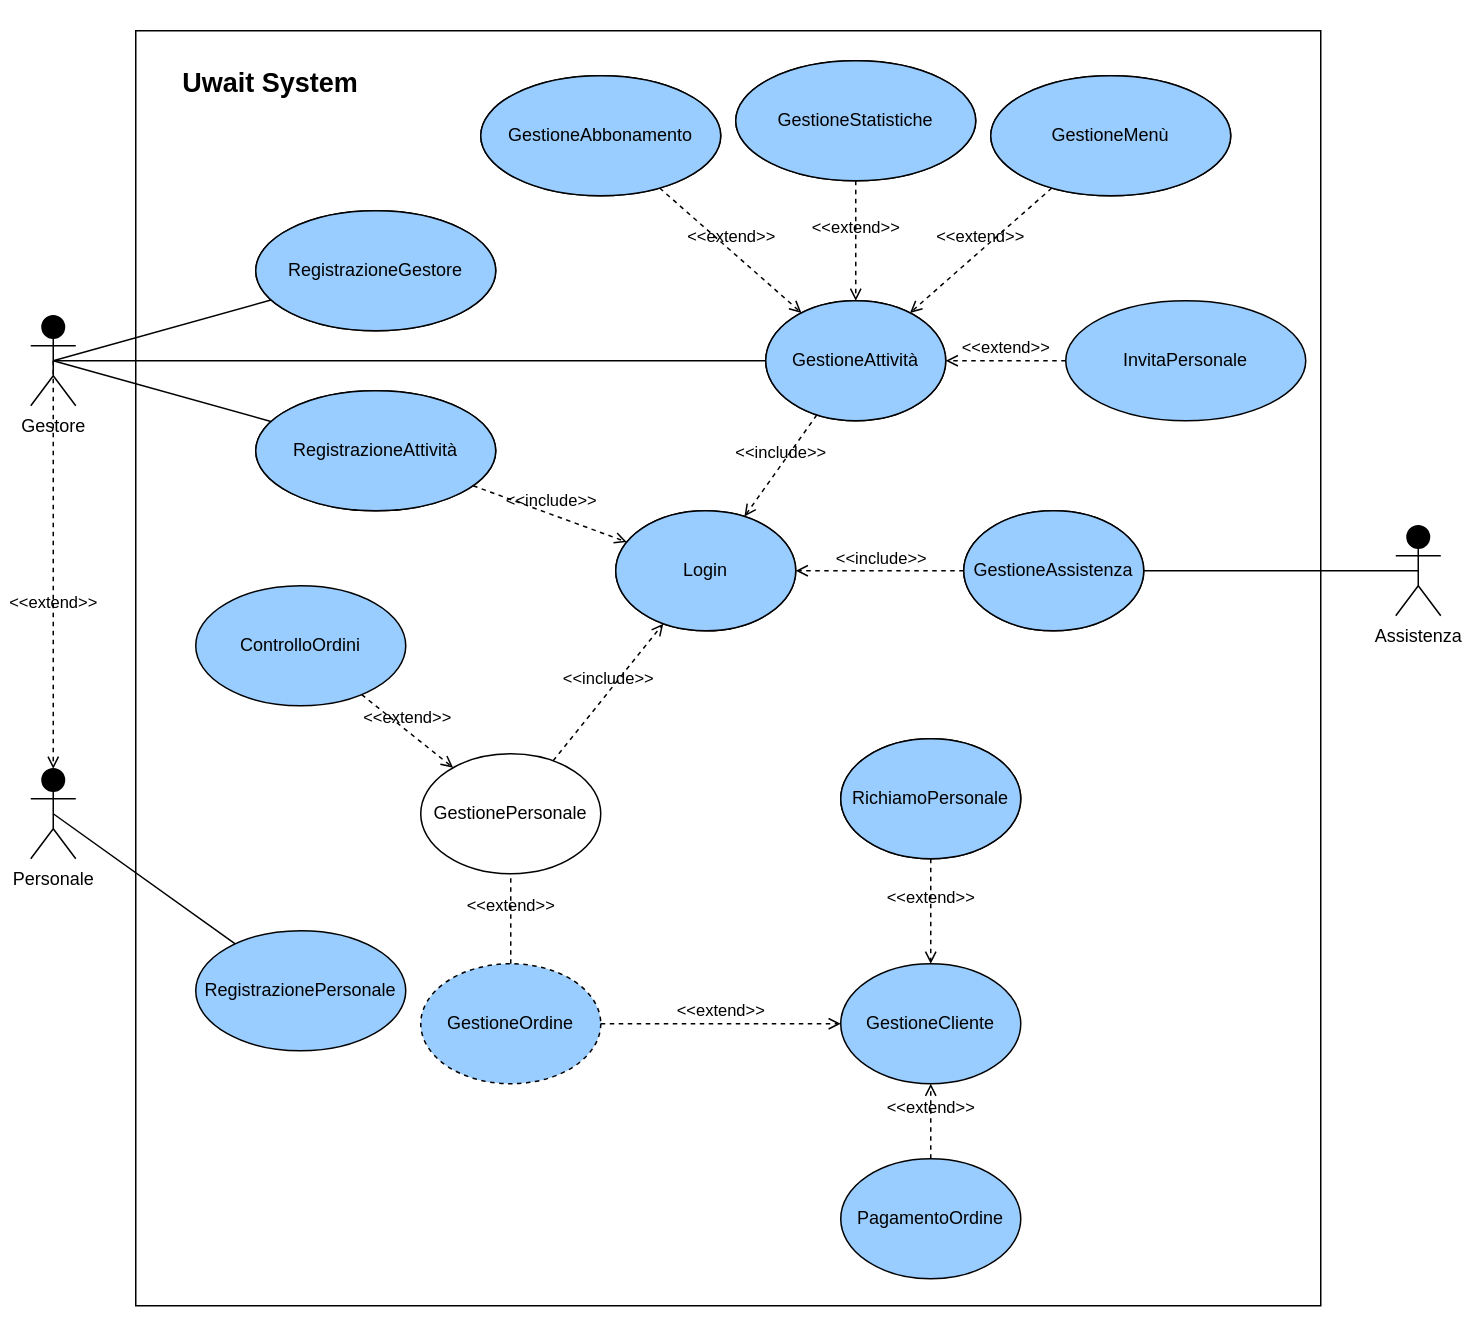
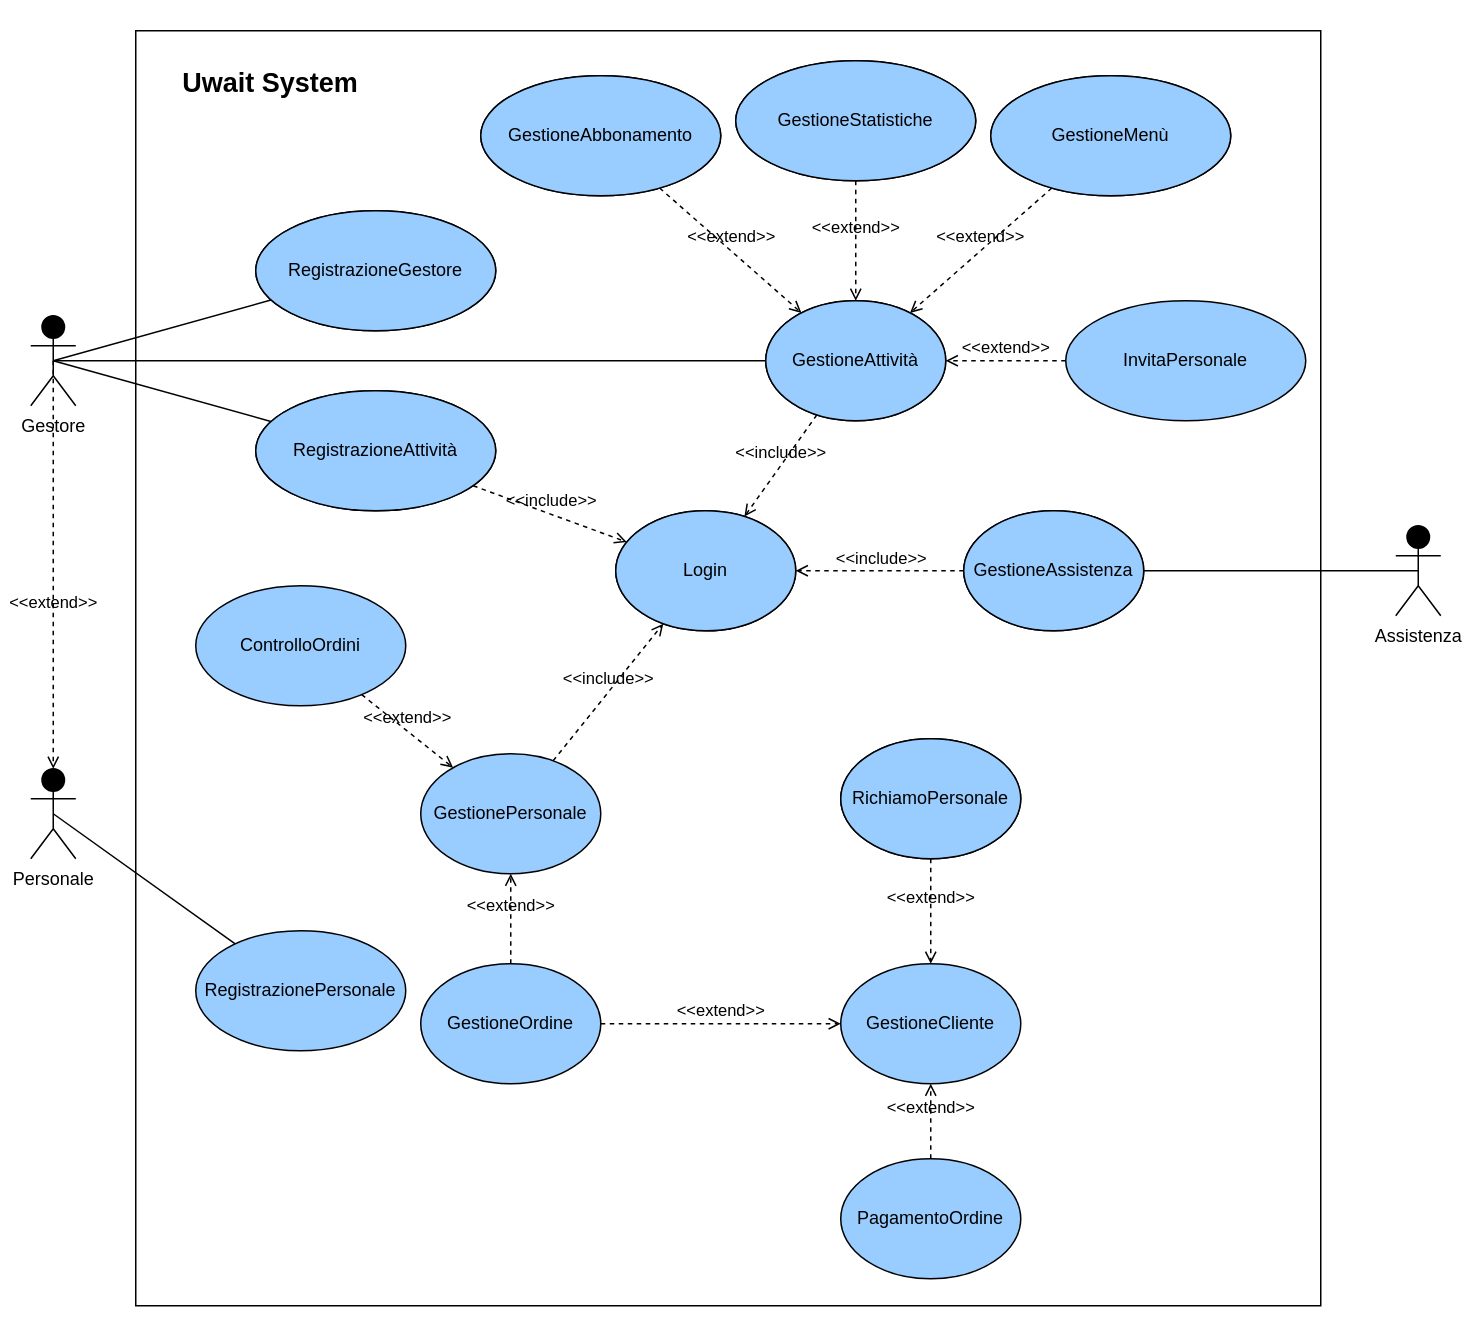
- <mxCell id="7" value="GestionePersonale" style="ellipse;whiteSpace=wrap;html=1;fillColor=#ffffff;" parent="1" vertex="1"><mxGeometry x="280" y="502" width="120" height="80" as="geometry" /></mxCell>
+ <mxCell id="7" value="GestionePersonale" style="ellipse;whiteSpace=wrap;html=1;fillColor=#99CCFF;" parent="1" vertex="1"><mxGeometry x="280" y="502" width="120" height="80" as="geometry" /></mxCell>
- <mxCell id="22" value="&amp;lt;&amp;lt;extend&amp;gt;&amp;gt;" style="html=1;verticalAlign=bottom;labelBackgroundColor=none;endArrow=none;endFill=0;dashed=1;rounded=0;" parent="1" source="21" target="7" edge="1"><mxGeometry width="160" relative="1" as="geometry"><mxPoint x="1135" y="372" as="sourcePoint" /><mxPoint x="1295" y="372" as="targetPoint" /></mxGeometry></mxCell>
+ <mxCell id="22" value="&amp;lt;&amp;lt;extend&amp;gt;&amp;gt;" style="html=1;verticalAlign=bottom;labelBackgroundColor=none;endArrow=open;endFill=0;dashed=1;rounded=0;" parent="1" source="21" target="7" edge="1"><mxGeometry width="160" relative="1" as="geometry"><mxPoint x="1135" y="372" as="sourcePoint" /><mxPoint x="1295" y="372" as="targetPoint" /></mxGeometry></mxCell>
- <mxCell id="21" value="GestioneOrdine" style="ellipse;whiteSpace=wrap;html=1;fillColor=#99CCFF;dashed=1;" parent="1" vertex="1"><mxGeometry x="280" y="642" width="120" height="80" as="geometry" /></mxCell>
+ <mxCell id="21" value="GestioneOrdine" style="ellipse;whiteSpace=wrap;html=1;fillColor=#99CCFF;" parent="1" vertex="1"><mxGeometry x="280" y="642" width="120" height="80" as="geometry" /></mxCell>
